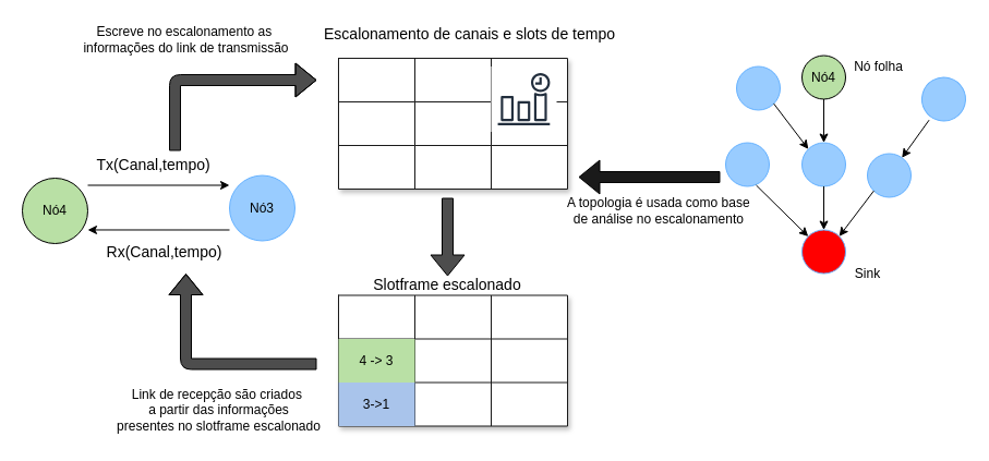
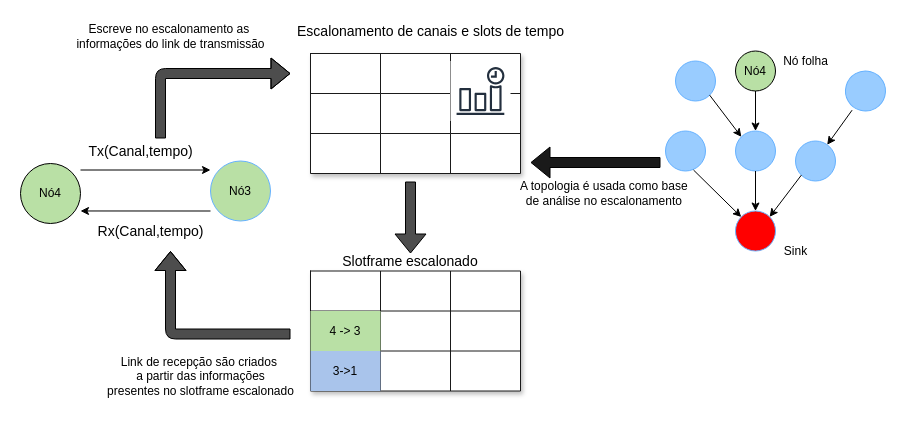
- <mxCell id="22" value="Nó3" style="ellipse;whiteSpace=wrap;html=1;aspect=fixed;fillColor=#99CCFF;strokeColor=#66B2FF;" vertex="1" parent="1"><mxGeometry x="210" y="160.5" width="60" height="60" as="geometry" /></mxCell>
+ <mxCell id="22" value="Nó3" style="ellipse;whiteSpace=wrap;html=1;aspect=fixed;fillColor=#b9e0a5;strokeColor=#66B2FF;" vertex="1" parent="1"><mxGeometry x="210" y="160.5" width="60" height="60" as="geometry" /></mxCell>
